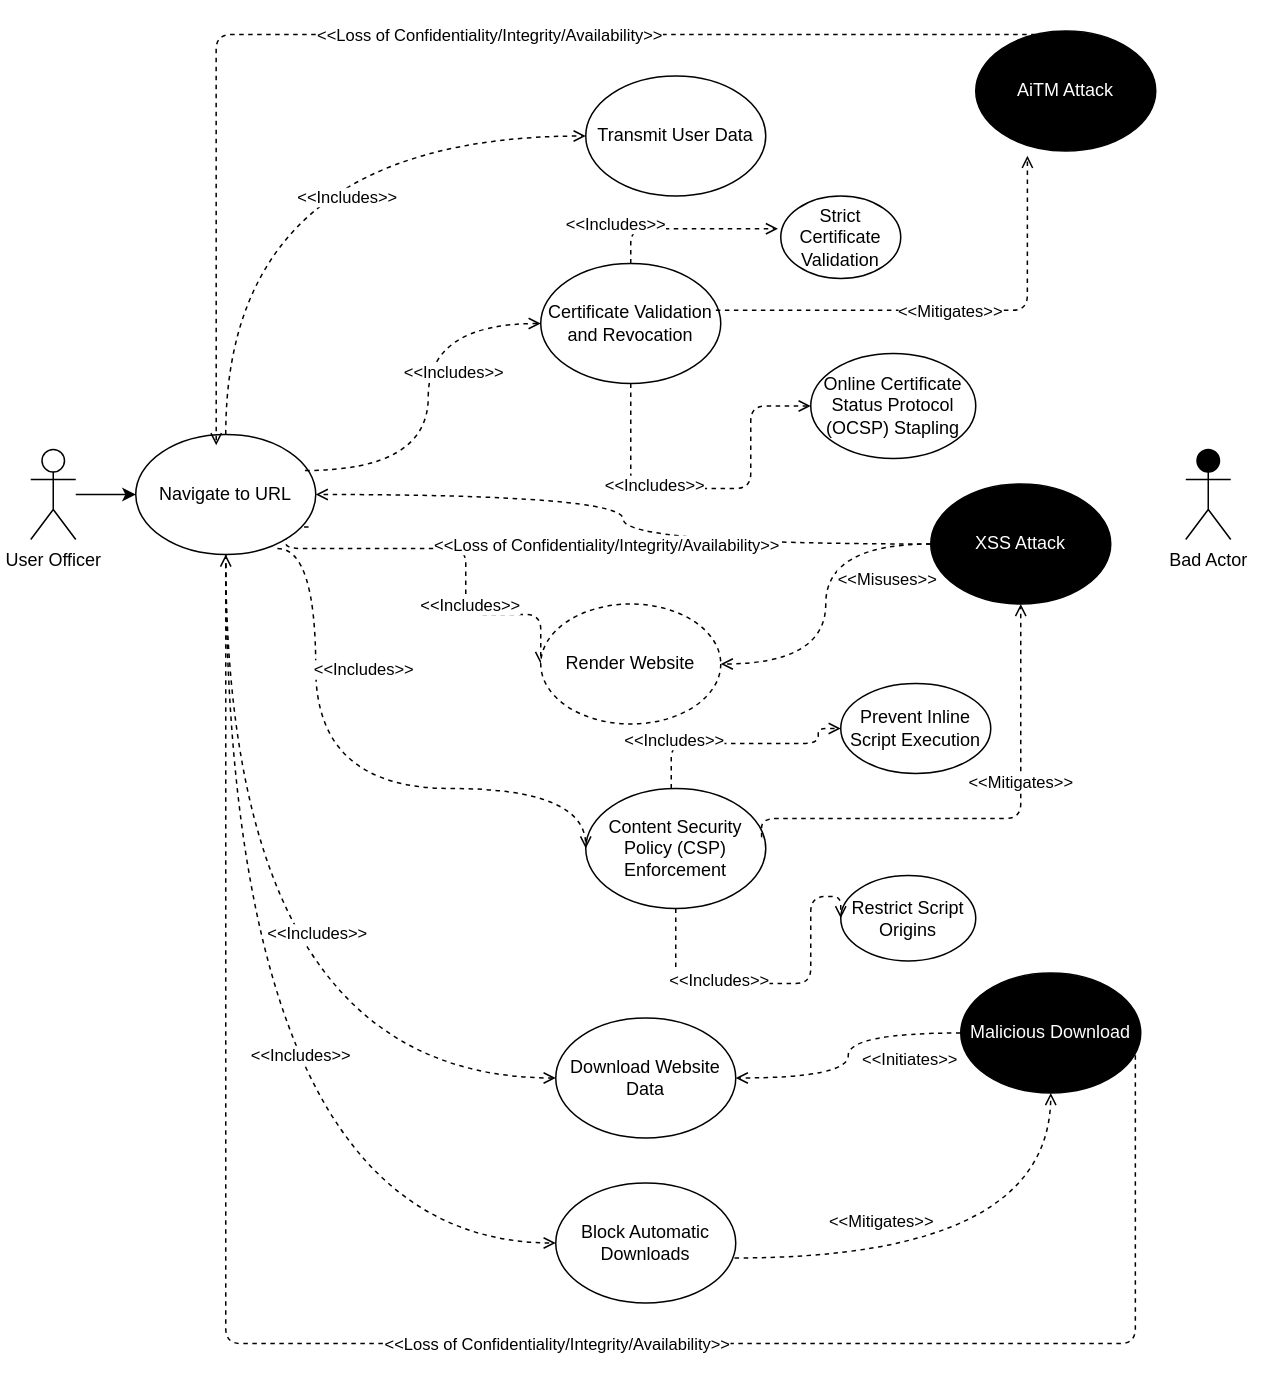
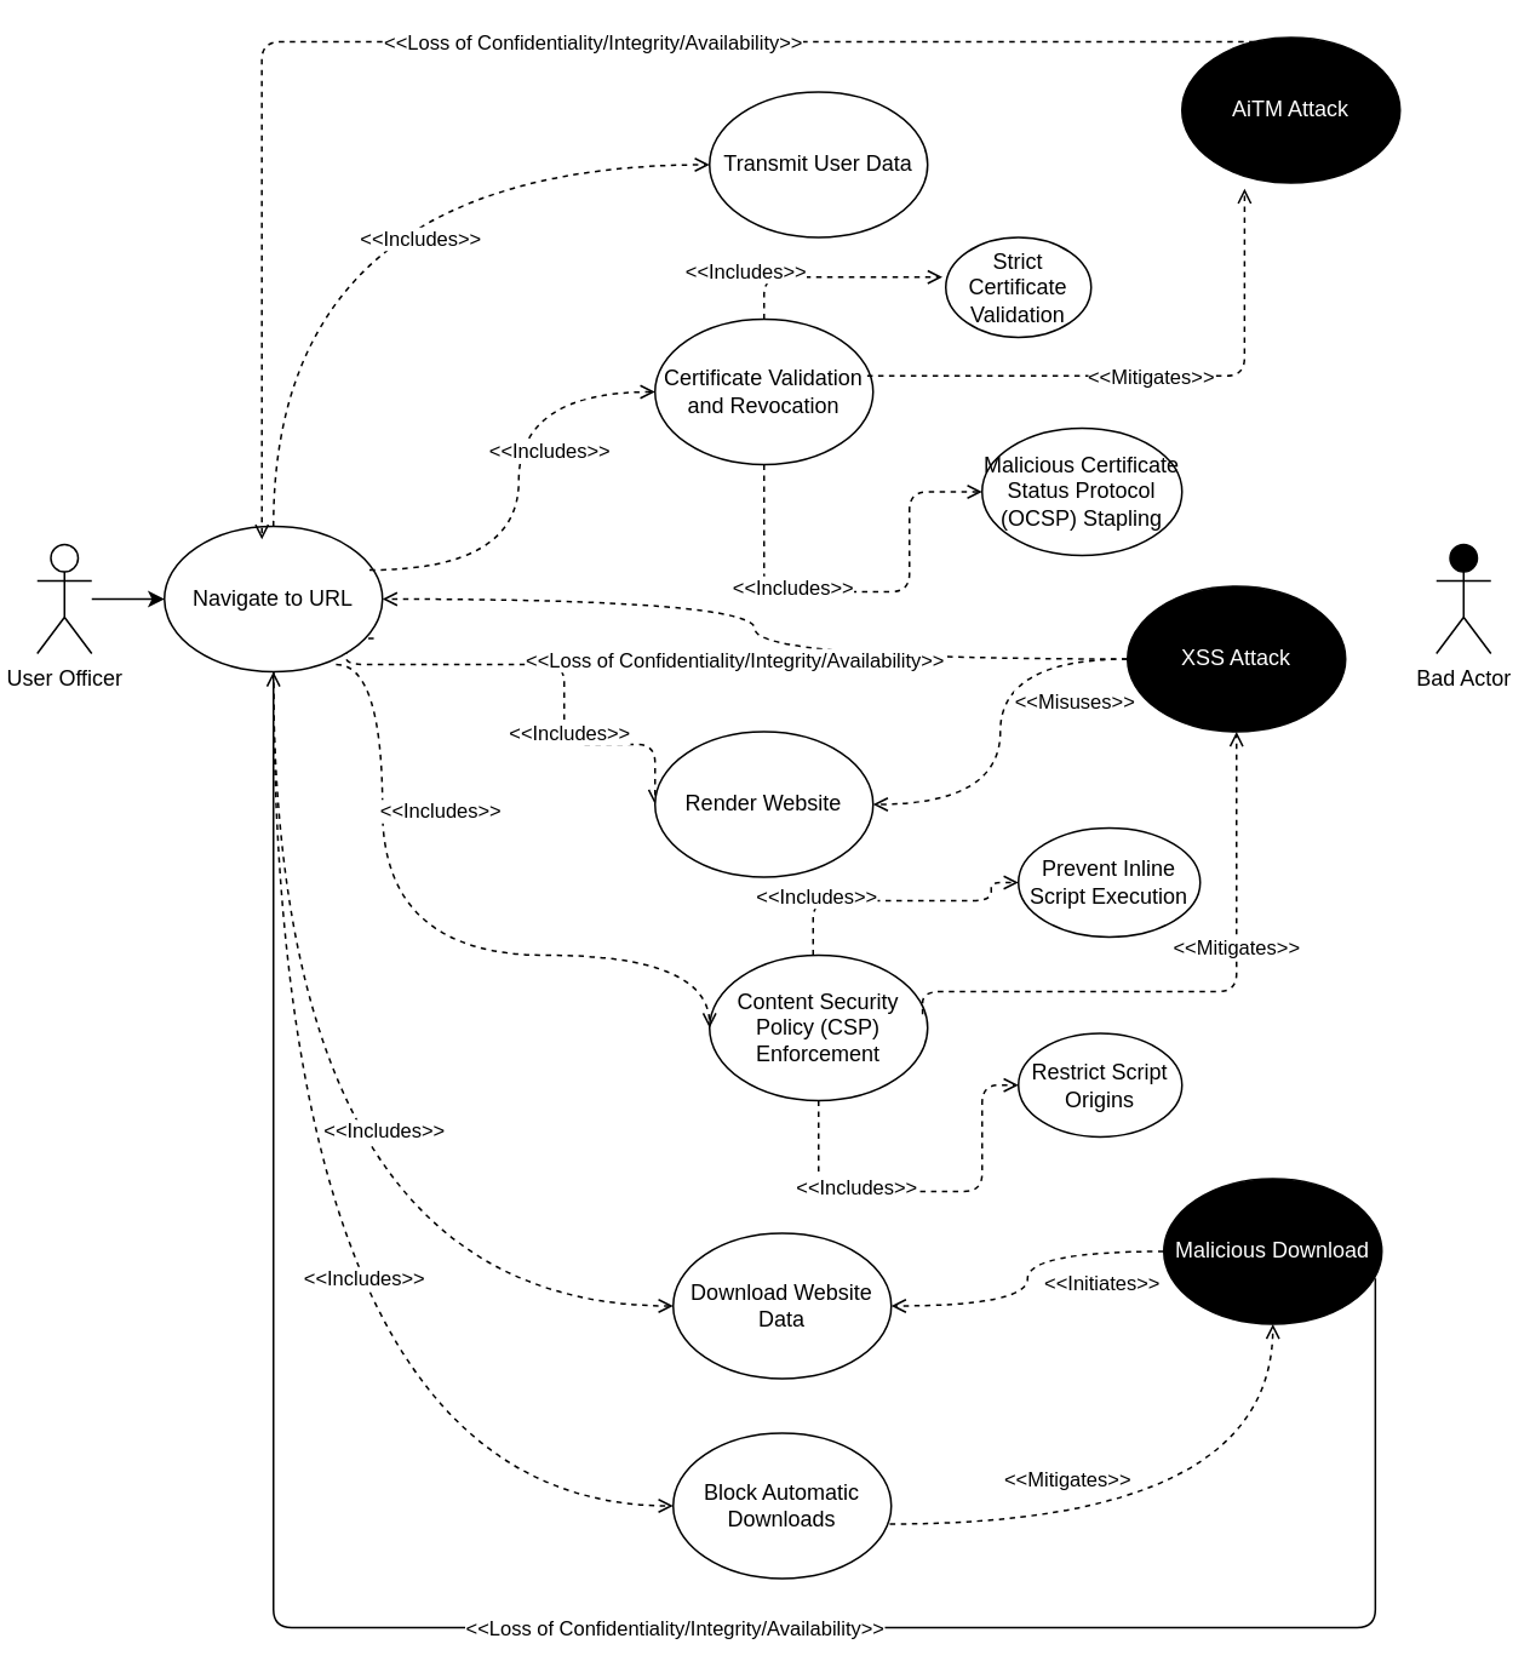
- <mxCell id="45" value="&lt;font style=&quot;color: rgb(0, 0, 0);&quot;&gt;Online Certificate Status Protocol (OCSP) Stapling&lt;/font&gt;" style="ellipse;whiteSpace=wrap;html=1;fillStyle=solid;fillColor=#FFFFFF;" vertex="1" parent="1"><mxGeometry x="540" y="235" width="110" height="70" as="geometry" /></mxCell>
+ <mxCell id="45" value="&lt;font style=&quot;color: rgb(0, 0, 0);&quot;&gt;Malicious Certificate Status Protocol (OCSP) Stapling&lt;/font&gt;" style="ellipse;whiteSpace=wrap;html=1;fillStyle=solid;fillColor=#FFFFFF;" vertex="1" parent="1"><mxGeometry x="540" y="235" width="110" height="70" as="geometry" /></mxCell>
- <mxCell id="7" value="&lt;font style=&quot;color: rgb(0, 0, 0);&quot;&gt;Render Website&lt;/font&gt;" style="ellipse;whiteSpace=wrap;html=1;fillStyle=solid;fillColor=#FFFFFF;dashed=1;" parent="1" vertex="1"><mxGeometry x="360" y="402" width="120" height="80" as="geometry" /></mxCell>
+ <mxCell id="7" value="&lt;font style=&quot;color: rgb(0, 0, 0);&quot;&gt;Render Website&lt;/font&gt;" style="ellipse;whiteSpace=wrap;html=1;fillStyle=solid;fillColor=#FFFFFF;" parent="1" vertex="1"><mxGeometry x="360" y="402" width="120" height="80" as="geometry" /></mxCell>
- <mxCell id="51" value="&lt;font style=&quot;color: rgb(0, 0, 0);&quot;&gt;Restrict Script Origins&lt;/font&gt;" style="ellipse;whiteSpace=wrap;html=1;fillStyle=solid;fillColor=#FFFFFF;" vertex="1" parent="1"><mxGeometry x="560" y="583" width="90" height="57" as="geometry" /></mxCell>
+ <mxCell id="51" value="&lt;font style=&quot;color: rgb(0, 0, 0);&quot;&gt;Restrict Script Origins&lt;/font&gt;" style="ellipse;whiteSpace=wrap;html=1;fillStyle=solid;fillColor=#FFFFFF;" vertex="1" parent="1"><mxGeometry x="560" y="568" width="90" height="57" as="geometry" /></mxCell>
- <mxCell id="42" style="edgeStyle=orthogonalEdgeStyle;curved=0;rounded=1;orthogonalLoop=1;jettySize=auto;html=1;dashed=1;endArrow=open;endFill=0;strokeWidth=1;exitX=0.97;exitY=0.685;exitDx=0;exitDy=0;exitPerimeter=0;" edge="1" parent="1" source="21" target="8"><mxGeometry relative="1" as="geometry"><mxPoint x="141" y="1114" as="targetPoint" /><mxPoint x="750" y="735" as="sourcePoint" /><Array as="points"><mxPoint x="756" y="895" /><mxPoint x="150" y="895" /></Array></mxGeometry></mxCell>
+ <mxCell id="42" style="edgeStyle=orthogonalEdgeStyle;curved=0;rounded=1;orthogonalLoop=1;jettySize=auto;html=1;dashed=0;endArrow=open;endFill=0;strokeWidth=1;exitX=0.97;exitY=0.685;exitDx=0;exitDy=0;exitPerimeter=0;" edge="1" parent="1" source="21" target="8"><mxGeometry relative="1" as="geometry"><mxPoint x="141" y="1114" as="targetPoint" /><mxPoint x="750" y="735" as="sourcePoint" /><Array as="points"><mxPoint x="756" y="895" /><mxPoint x="150" y="895" /></Array></mxGeometry></mxCell>
